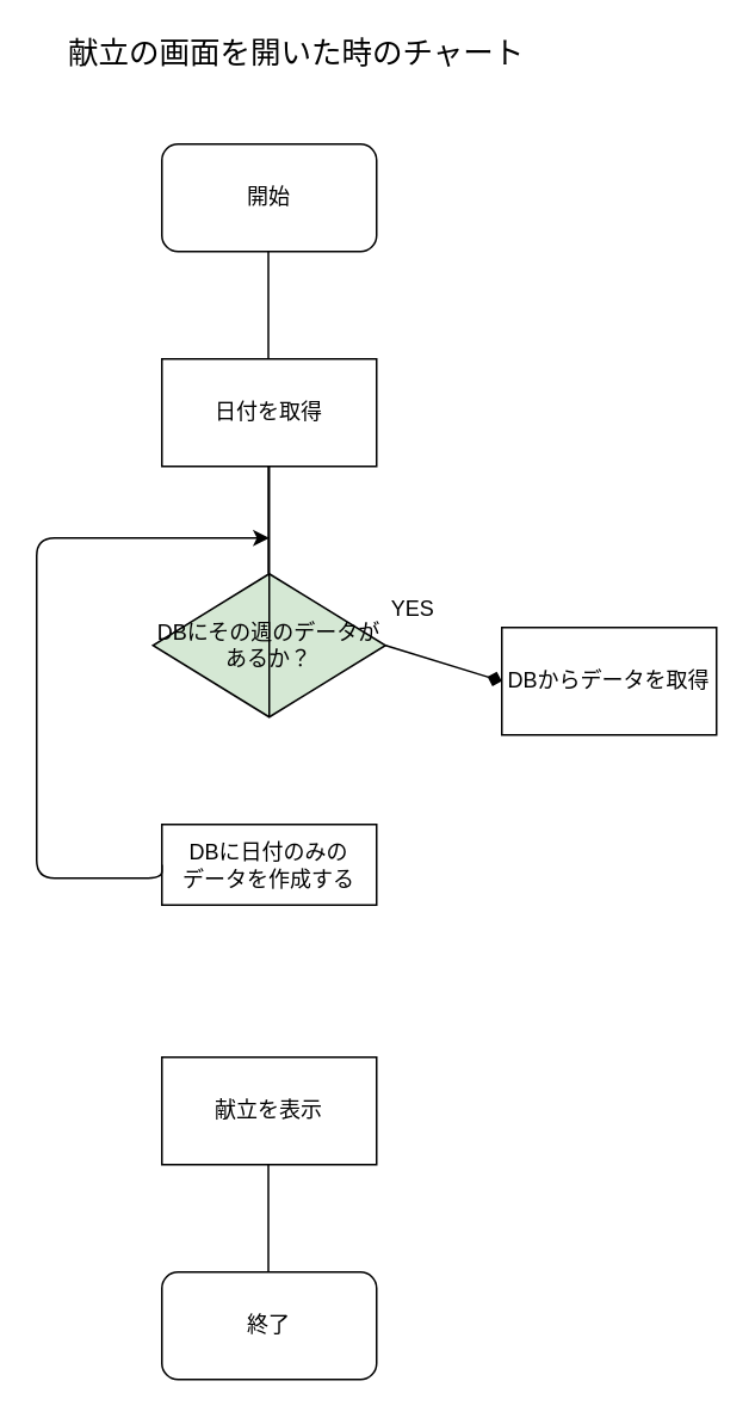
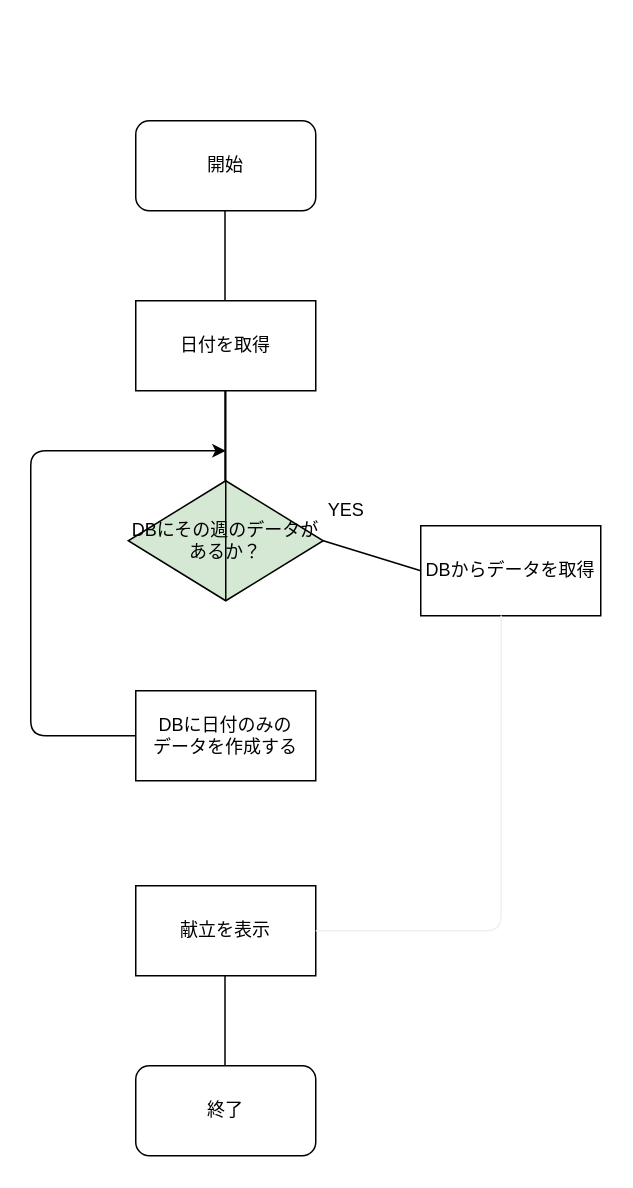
- <mxCell id="17" value="&lt;font style=&quot;font-size: 17px&quot;&gt;献立の画面を開いた時のチャート&lt;/font&gt;" style="text;html=1;align=center;verticalAlign=middle;resizable=0;points=[];autosize=1;" vertex="1" parent="1"><mxGeometry x="30" y="20" width="270" height="20" as="geometry" /></mxCell>
- <mxCell id="6" value="" style="endArrow=diamond;html=1;exitX=1;exitY=0.5;exitDx=0;exitDy=0;entryX=0;entryY=0.5;entryDx=0;entryDy=0;" edge="1" parent="1" source="4" target="5"><mxGeometry width="50" height="50" relative="1" as="geometry"><mxPoint x="220" y="400" as="sourcePoint" /><mxPoint x="270" y="350" as="targetPoint" /></mxGeometry></mxCell>
+ <mxCell id="6" value="" style="endArrow=none;html=1;exitX=1;exitY=0.5;exitDx=0;exitDy=0;entryX=0;entryY=0.5;entryDx=0;entryDy=0;" edge="1" parent="1" source="4" target="5"><mxGeometry width="50" height="50" relative="1" as="geometry"><mxPoint x="220" y="400" as="sourcePoint" /><mxPoint x="270" y="350" as="targetPoint" /></mxGeometry></mxCell>
+ <mxCell id="16" value="" style="endArrow=none;html=1;strokeColor=#f0f0f0;edgeStyle=orthogonalEdgeStyle;exitX=1;exitY=0.5;exitDx=0;exitDy=0;entryX=0.447;entryY=0.996;entryDx=0;entryDy=0;entryPerimeter=0;" edge="1" parent="1" source="14" target="5"><mxGeometry width="50" height="50" relative="1" as="geometry"><mxPoint x="340" y="620" as="sourcePoint" /><mxPoint x="340" y="420" as="targetPoint" /></mxGeometry></mxCell>
- <mxCell id="7" value="DBに日付のみの&lt;br&gt;データを作成する" style="rounded=0;whiteSpace=wrap;html=1;" vertex="1" parent="1"><mxGeometry x="90" y="460" width="120" height="45" as="geometry" /></mxCell>
+ <mxCell id="7" value="DBに日付のみの&lt;br&gt;データを作成する" style="rounded=0;whiteSpace=wrap;html=1;" vertex="1" parent="1"><mxGeometry x="90" y="460" width="120" height="60" as="geometry" /></mxCell>
